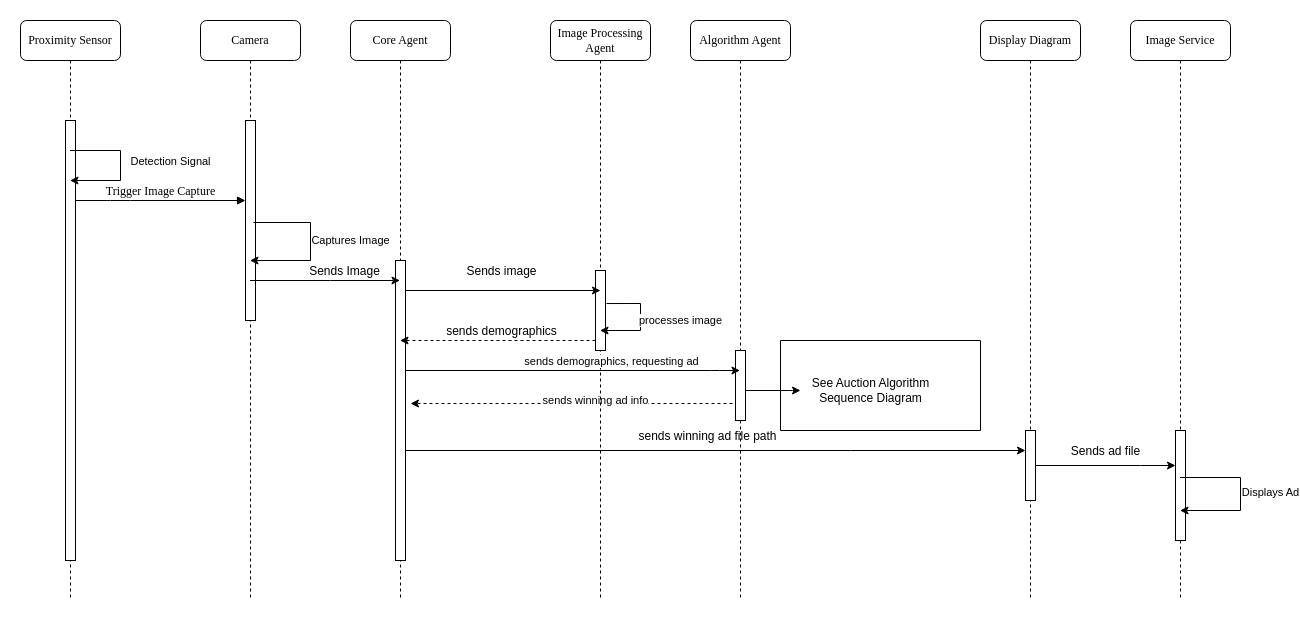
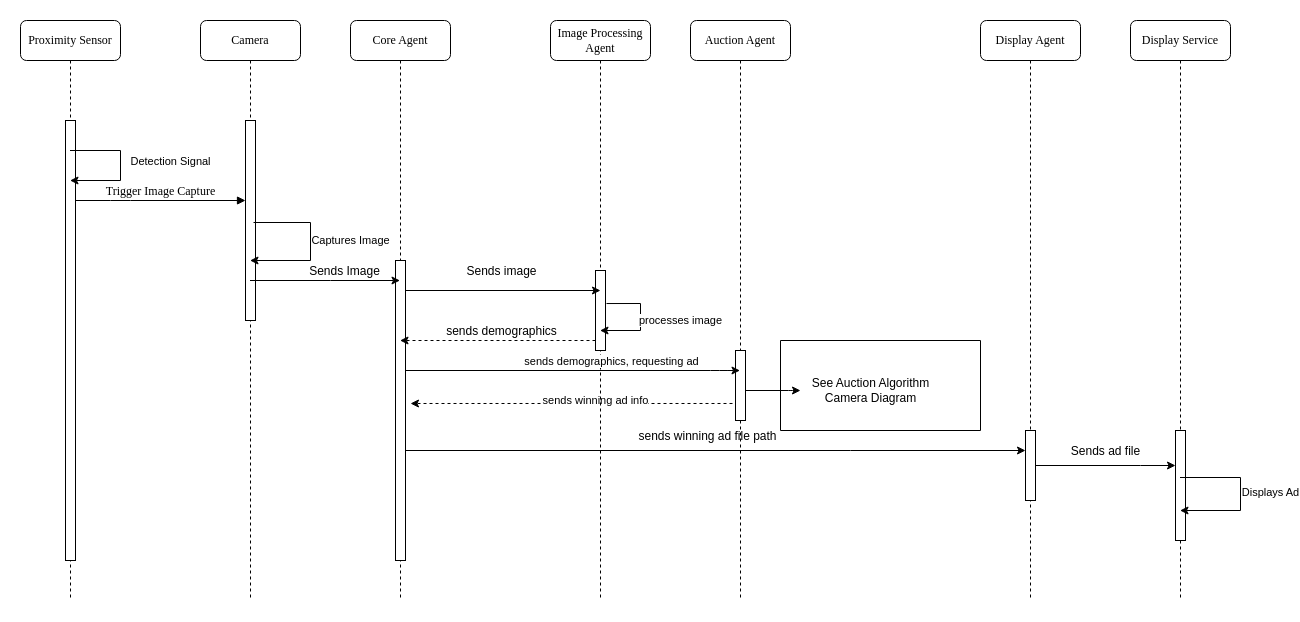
- <mxCell id="27" value="Algorithm Agent" style="shape=umlLifeline;perimeter=lifelinePerimeter;whiteSpace=wrap;html=1;container=1;collapsible=0;recursiveResize=0;outlineConnect=0;rounded=1;shadow=0;comic=0;labelBackgroundColor=none;strokeWidth=1;fontFamily=Verdana;fontSize=12;align=center;" parent="1" vertex="1"><mxGeometry x="690" y="20" width="100" height="580" as="geometry" /></mxCell>
+ <mxCell id="27" value="Auction Agent" style="shape=umlLifeline;perimeter=lifelinePerimeter;whiteSpace=wrap;html=1;container=1;collapsible=0;recursiveResize=0;outlineConnect=0;rounded=1;shadow=0;comic=0;labelBackgroundColor=none;strokeWidth=1;fontFamily=Verdana;fontSize=12;align=center;" parent="1" vertex="1"><mxGeometry x="690" y="20" width="100" height="580" as="geometry" /></mxCell>
- <mxCell id="5" value="Display Diagram" style="shape=umlLifeline;perimeter=lifelinePerimeter;whiteSpace=wrap;html=1;container=1;collapsible=0;recursiveResize=0;outlineConnect=0;rounded=1;shadow=0;comic=0;labelBackgroundColor=none;strokeWidth=1;fontFamily=Verdana;fontSize=12;align=center;" parent="1" vertex="1"><mxGeometry x="980" y="20" width="100" height="580" as="geometry" /></mxCell>
+ <mxCell id="5" value="Display Agent" style="shape=umlLifeline;perimeter=lifelinePerimeter;whiteSpace=wrap;html=1;container=1;collapsible=0;recursiveResize=0;outlineConnect=0;rounded=1;shadow=0;comic=0;labelBackgroundColor=none;strokeWidth=1;fontFamily=Verdana;fontSize=12;align=center;" parent="1" vertex="1"><mxGeometry x="980" y="20" width="100" height="580" as="geometry" /></mxCell>
- <mxCell id="23" value="Image Service" style="shape=umlLifeline;perimeter=lifelinePerimeter;whiteSpace=wrap;html=1;container=1;collapsible=0;recursiveResize=0;outlineConnect=0;rounded=1;shadow=0;comic=0;labelBackgroundColor=none;strokeWidth=1;fontFamily=Verdana;fontSize=12;align=center;" parent="1" vertex="1"><mxGeometry x="1130" y="20" width="100" height="580" as="geometry" /></mxCell>
+ <mxCell id="23" value="Display Service" style="shape=umlLifeline;perimeter=lifelinePerimeter;whiteSpace=wrap;html=1;container=1;collapsible=0;recursiveResize=0;outlineConnect=0;rounded=1;shadow=0;comic=0;labelBackgroundColor=none;strokeWidth=1;fontFamily=Verdana;fontSize=12;align=center;" parent="1" vertex="1"><mxGeometry x="1130" y="20" width="100" height="580" as="geometry" /></mxCell>
- <mxCell id="36" value="See Auction Algorithm &lt;br&gt;Sequence Diagram" style="text;html=1;align=center;verticalAlign=middle;resizable=0;points=[];autosize=1;strokeColor=none;fillColor=none;" vertex="1" parent="35"><mxGeometry x="20" y="30" width="140" height="40" as="geometry" /></mxCell>
+ <mxCell id="36" value="See Auction Algorithm &lt;br&gt;Camera Diagram" style="text;html=1;align=center;verticalAlign=middle;resizable=0;points=[];autosize=1;strokeColor=none;fillColor=none;" vertex="1" parent="35"><mxGeometry x="20" y="30" width="140" height="40" as="geometry" /></mxCell>
